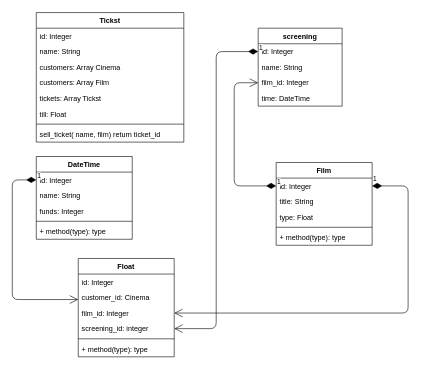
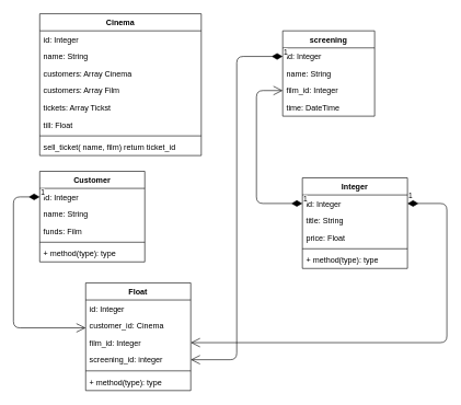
- <mxCell id="23" value="Tickst" style="swimlane;fontStyle=1;align=center;verticalAlign=top;childLayout=stackLayout;horizontal=1;startSize=26;horizontalStack=0;resizeParent=1;resizeParentMax=0;resizeLast=0;collapsible=1;marginBottom=0;" vertex="1" parent="1"><mxGeometry x="60" y="20" width="246" height="216" as="geometry" /></mxCell>
+ <mxCell id="23" value="Cinema" style="swimlane;fontStyle=1;align=center;verticalAlign=top;childLayout=stackLayout;horizontal=1;startSize=26;horizontalStack=0;resizeParent=1;resizeParentMax=0;resizeLast=0;collapsible=1;marginBottom=0;" vertex="1" parent="1"><mxGeometry x="60" y="20" width="246" height="216" as="geometry" /></mxCell>
- <mxCell id="2" value="DateTime" style="swimlane;fontStyle=1;align=center;verticalAlign=top;childLayout=stackLayout;horizontal=1;startSize=26;horizontalStack=0;resizeParent=1;resizeParentMax=0;resizeLast=0;collapsible=1;marginBottom=0;" parent="1" vertex="1"><mxGeometry x="60" y="260" width="160" height="138" as="geometry" /></mxCell>
+ <mxCell id="2" value="Customer" style="swimlane;fontStyle=1;align=center;verticalAlign=top;childLayout=stackLayout;horizontal=1;startSize=26;horizontalStack=0;resizeParent=1;resizeParentMax=0;resizeLast=0;collapsible=1;marginBottom=0;" parent="1" vertex="1"><mxGeometry x="60" y="260" width="160" height="138" as="geometry" /></mxCell>
- <mxCell id="8" value="Film" style="swimlane;fontStyle=1;align=center;verticalAlign=top;childLayout=stackLayout;horizontal=1;startSize=26;horizontalStack=0;resizeParent=1;resizeParentMax=0;resizeLast=0;collapsible=1;marginBottom=0;" parent="1" vertex="1"><mxGeometry x="460" y="270" width="160" height="138" as="geometry" /></mxCell>
+ <mxCell id="8" value="Integer" style="swimlane;fontStyle=1;align=center;verticalAlign=top;childLayout=stackLayout;horizontal=1;startSize=26;horizontalStack=0;resizeParent=1;resizeParentMax=0;resizeLast=0;collapsible=1;marginBottom=0;" parent="1" vertex="1"><mxGeometry x="460" y="270" width="160" height="138" as="geometry" /></mxCell>
- <mxCell id="5" value="funds: Integer" style="text;strokeColor=none;fillColor=none;align=left;verticalAlign=top;spacingLeft=4;spacingRight=4;overflow=hidden;rotatable=0;points=[[0,0.5],[1,0.5]];portConstraint=eastwest;" parent="2" vertex="1"><mxGeometry y="78" width="160" height="26" as="geometry" /></mxCell>
+ <mxCell id="5" value="funds: Film" style="text;strokeColor=none;fillColor=none;align=left;verticalAlign=top;spacingLeft=4;spacingRight=4;overflow=hidden;rotatable=0;points=[[0,0.5],[1,0.5]];portConstraint=eastwest;" parent="2" vertex="1"><mxGeometry y="78" width="160" height="26" as="geometry" /></mxCell>
- <mxCell id="11" value="type: Float" style="text;strokeColor=none;fillColor=none;align=left;verticalAlign=top;spacingLeft=4;spacingRight=4;overflow=hidden;rotatable=0;points=[[0,0.5],[1,0.5]];portConstraint=eastwest;" parent="8" vertex="1"><mxGeometry y="78" width="160" height="26" as="geometry" /></mxCell>
+ <mxCell id="11" value="price: Float" style="text;strokeColor=none;fillColor=none;align=left;verticalAlign=top;spacingLeft=4;spacingRight=4;overflow=hidden;rotatable=0;points=[[0,0.5],[1,0.5]];portConstraint=eastwest;" parent="8" vertex="1"><mxGeometry y="78" width="160" height="26" as="geometry" /></mxCell>
